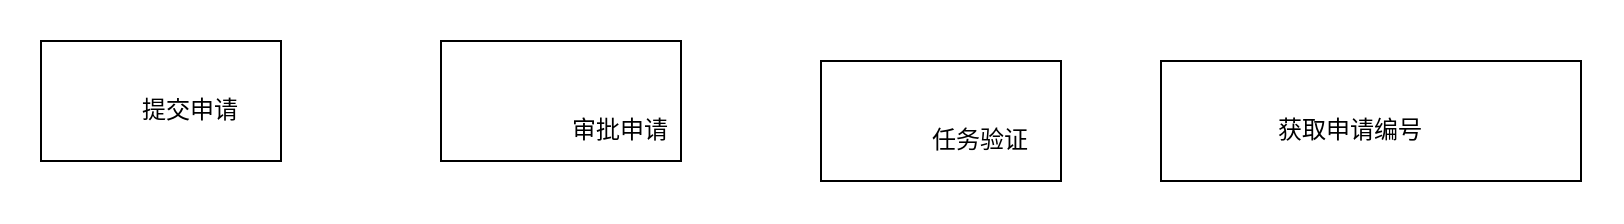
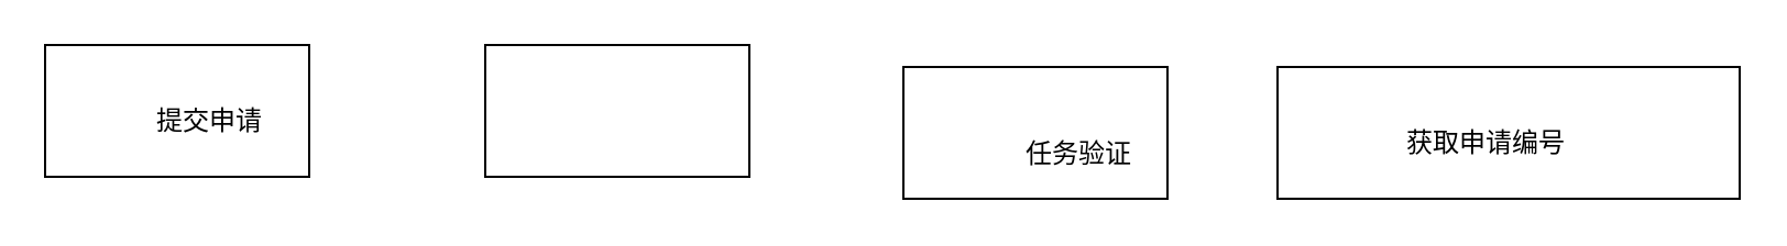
- <mxCell id="7" value="审批申请" style="text;html=1;strokeColor=none;fillColor=none;align=center;verticalAlign=middle;whiteSpace=wrap;rounded=0;" vertex="1" parent="5"><mxGeometry x="60" y="30" width="60" height="30" as="geometry" /></mxCell>
